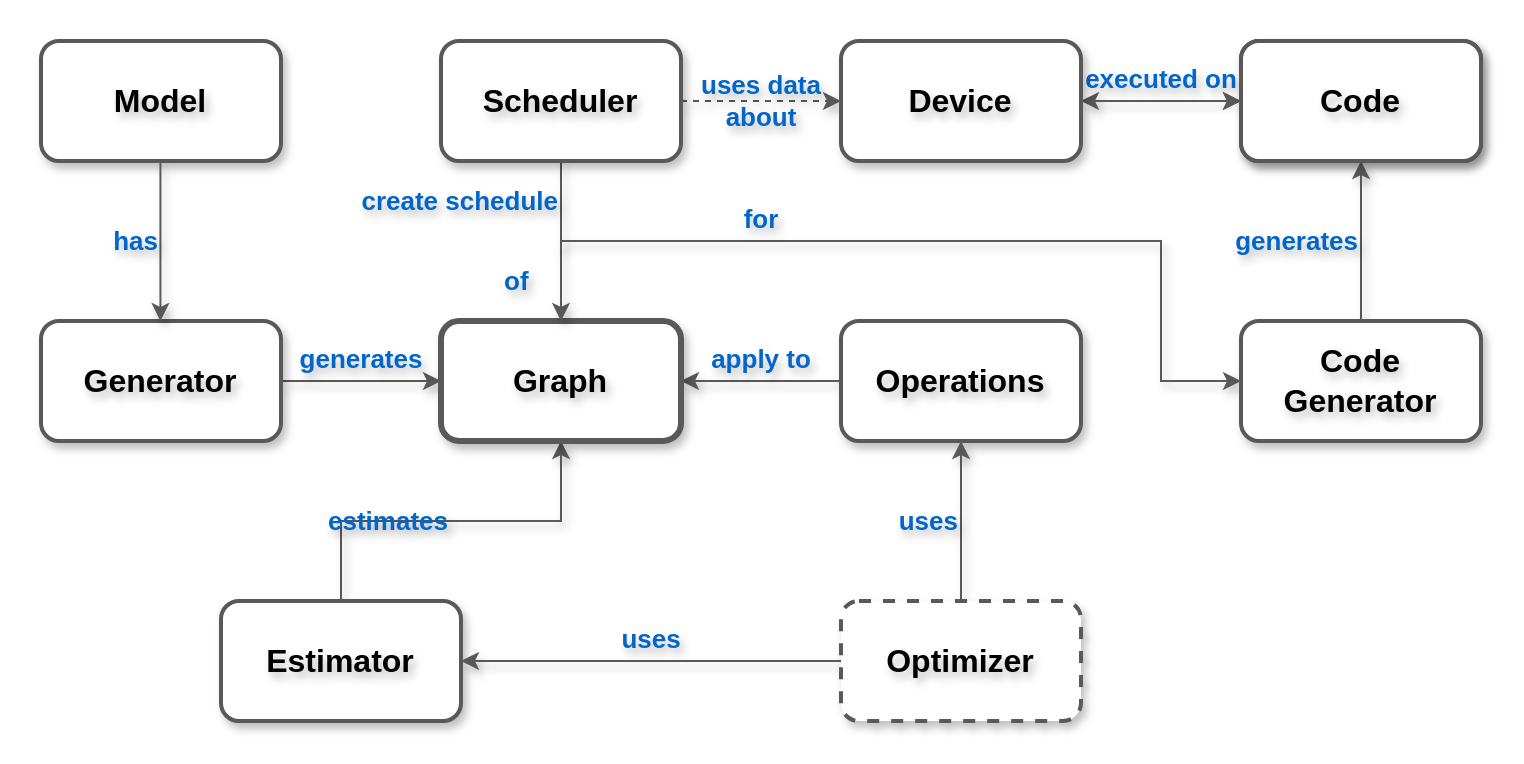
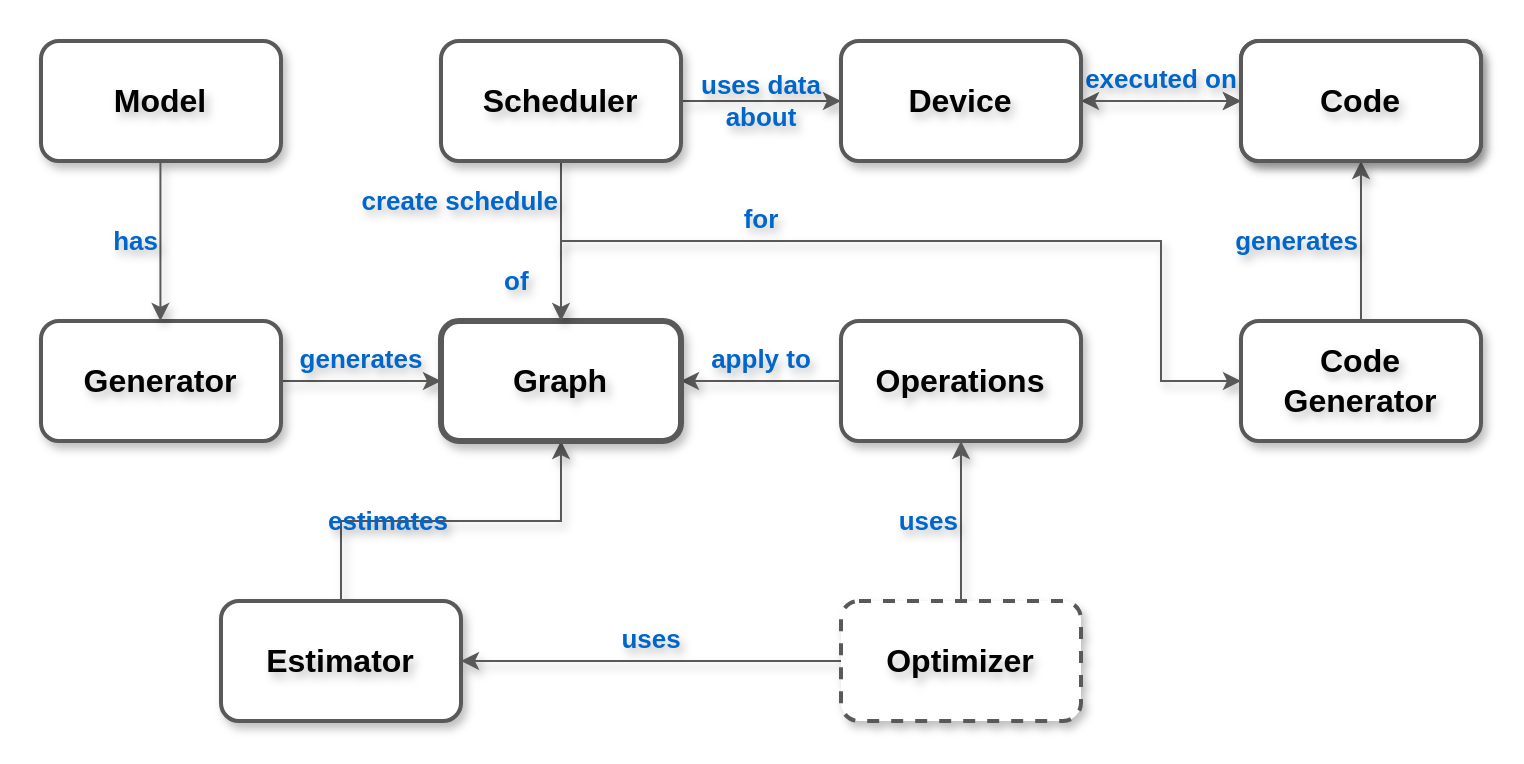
- <mxCell id="16" value="uses data&lt;br style=&quot;font-size: 13px;&quot;&gt;about" style="edgeStyle=orthogonalEdgeStyle;rounded=0;orthogonalLoop=1;jettySize=auto;html=1;fontSize=13;shadow=1;strokeColor=#595959;labelBackgroundColor=none;labelBorderColor=none;textShadow=1;fontStyle=1;fontColor=#0066CC;dashed=1;" parent="1" source="21" target="19" edge="1"><mxGeometry relative="1" as="geometry"><mxPoint as="offset" /></mxGeometry></mxCell>
+ <mxCell id="16" value="uses data&lt;br style=&quot;font-size: 13px;&quot;&gt;about" style="edgeStyle=orthogonalEdgeStyle;rounded=0;orthogonalLoop=1;jettySize=auto;html=1;fontSize=13;shadow=1;strokeColor=#595959;labelBackgroundColor=none;labelBorderColor=none;textShadow=1;fontStyle=1;fontColor=#0066CC;" parent="1" source="21" target="19" edge="1"><mxGeometry relative="1" as="geometry"><mxPoint as="offset" /></mxGeometry></mxCell>
